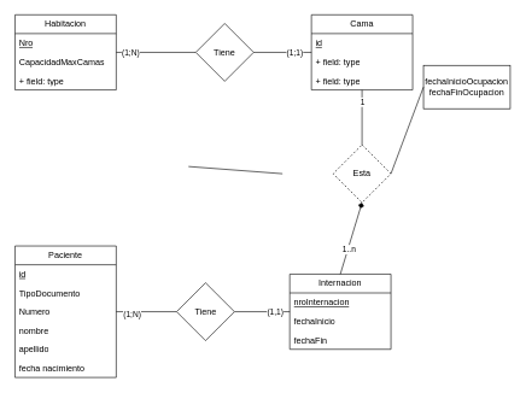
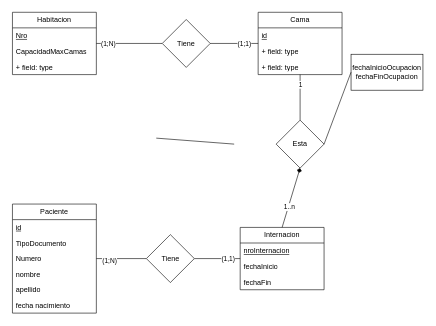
- <mxCell id="31" value="Esta" style="rhombus;whiteSpace=wrap;html=1;dashed=1;" parent="1" vertex="1"><mxGeometry x="460" y="200" width="80" height="80" as="geometry" /></mxCell>
+ <mxCell id="31" value="Esta" style="rhombus;whiteSpace=wrap;html=1;" parent="1" vertex="1"><mxGeometry x="460" y="200" width="80" height="80" as="geometry" /></mxCell>
